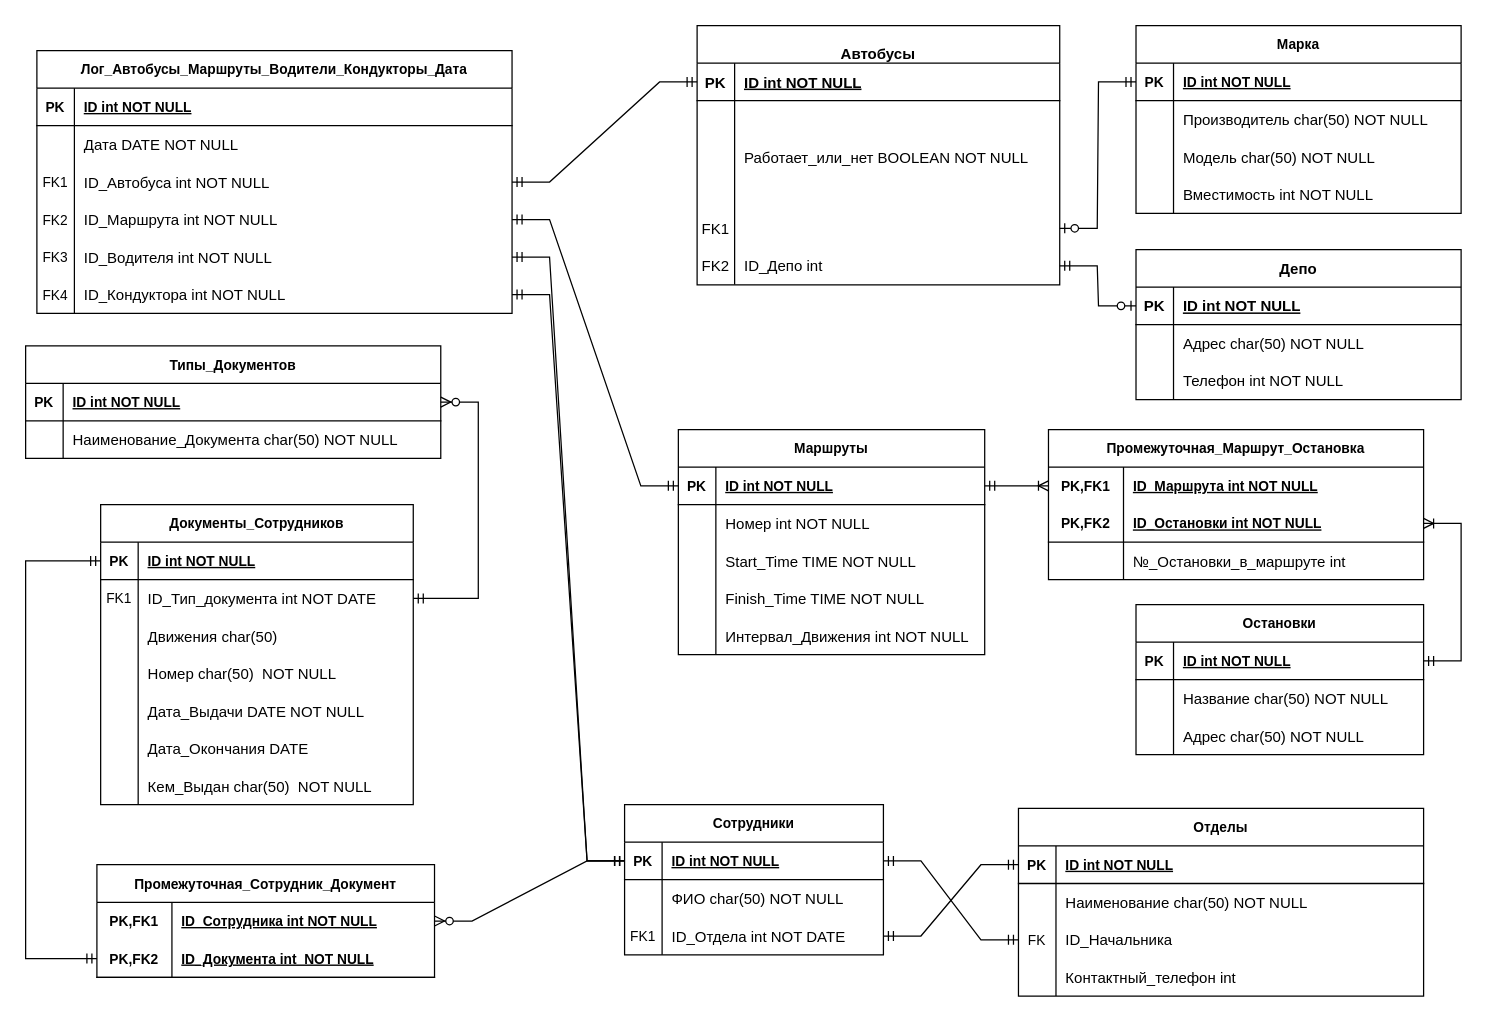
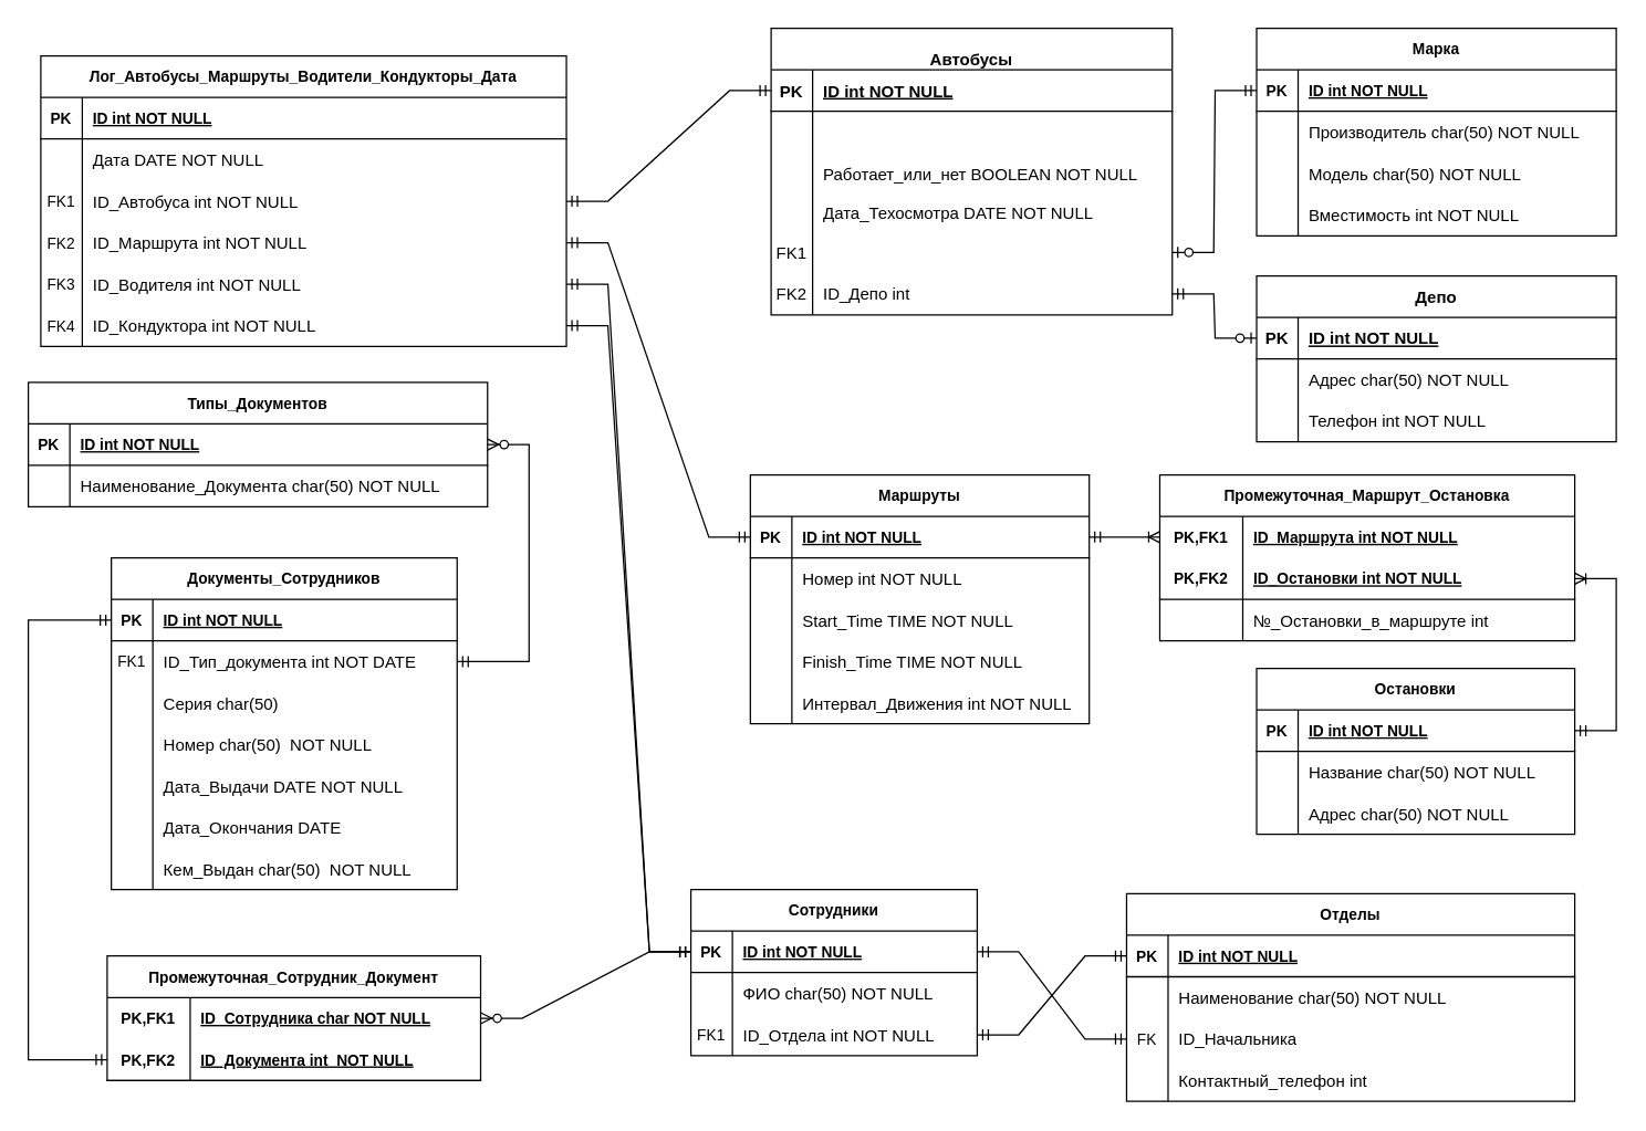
+ <mxCell id="13" value="Дата_Техосмотра DATE NOT NULL" style="shape=partialRectangle;overflow=hidden;connectable=0;fillColor=none;top=0;left=0;bottom=0;right=0;align=left;spacingLeft=6;" vertex="1" parent="11"><mxGeometry x="30" width="260" height="27" as="geometry"><mxRectangle width="260" height="27" as="alternateBounds" /></mxGeometry></mxCell>
- <mxCell id="116" value="Движения char(50) " style="shape=partialRectangle;connectable=0;fillColor=none;top=0;left=0;bottom=0;right=0;align=left;spacingLeft=6;overflow=hidden;fontSize=12;" vertex="1" parent="114"><mxGeometry x="30" width="220" height="30" as="geometry"><mxRectangle width="220" height="30" as="alternateBounds" /></mxGeometry></mxCell>
+ <mxCell id="116" value="Серия char(50) " style="shape=partialRectangle;connectable=0;fillColor=none;top=0;left=0;bottom=0;right=0;align=left;spacingLeft=6;overflow=hidden;fontSize=12;" vertex="1" parent="114"><mxGeometry x="30" width="220" height="30" as="geometry"><mxRectangle width="220" height="30" as="alternateBounds" /></mxGeometry></mxCell>
- <mxCell id="140" value="ID_Cотрудника int NOT NULL" style="shape=partialRectangle;connectable=0;fillColor=none;top=0;left=0;bottom=0;right=0;align=left;spacingLeft=6;fontStyle=5;overflow=hidden;fontSize=11;" vertex="1" parent="138"><mxGeometry x="60" width="210" height="30" as="geometry"><mxRectangle width="210" height="30" as="alternateBounds" /></mxGeometry></mxCell>
+ <mxCell id="140" value="ID_Cотрудника char NOT NULL" style="shape=partialRectangle;connectable=0;fillColor=none;top=0;left=0;bottom=0;right=0;align=left;spacingLeft=6;fontStyle=5;overflow=hidden;fontSize=11;" vertex="1" parent="138"><mxGeometry x="60" width="210" height="30" as="geometry"><mxRectangle width="210" height="30" as="alternateBounds" /></mxGeometry></mxCell>
- <mxCell id="91" value="ID_Отдела int NOT DATE" style="shape=partialRectangle;connectable=0;fillColor=none;top=0;left=0;bottom=0;right=0;align=left;spacingLeft=6;overflow=hidden;fontSize=12;" vertex="1" parent="89"><mxGeometry x="30" width="177" height="30" as="geometry"><mxRectangle width="177" height="30" as="alternateBounds" /></mxGeometry></mxCell>
+ <mxCell id="91" value="ID_Отдела int NOT NULL" style="shape=partialRectangle;connectable=0;fillColor=none;top=0;left=0;bottom=0;right=0;align=left;spacingLeft=6;overflow=hidden;fontSize=12;" vertex="1" parent="89"><mxGeometry x="30" width="177" height="30" as="geometry"><mxRectangle width="177" height="30" as="alternateBounds" /></mxGeometry></mxCell>
